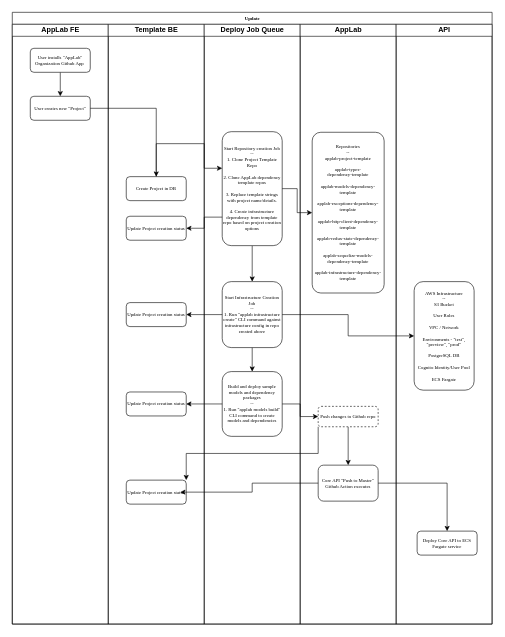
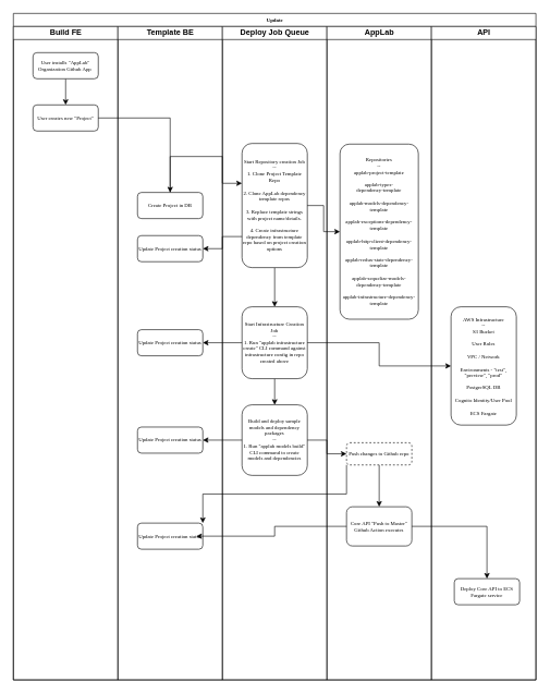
- <mxCell id="3" value="AppLab FE" style="swimlane;html=1;startSize=20;" parent="2" vertex="1"><mxGeometry y="20" width="160" height="1000" as="geometry" /></mxCell>
+ <mxCell id="3" value="Build FE" style="swimlane;html=1;startSize=20;" parent="2" vertex="1"><mxGeometry y="20" width="160" height="1000" as="geometry" /></mxCell>
